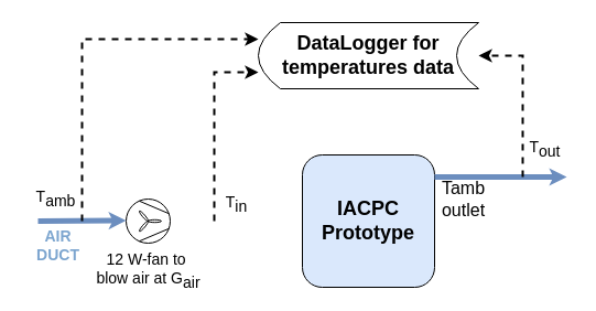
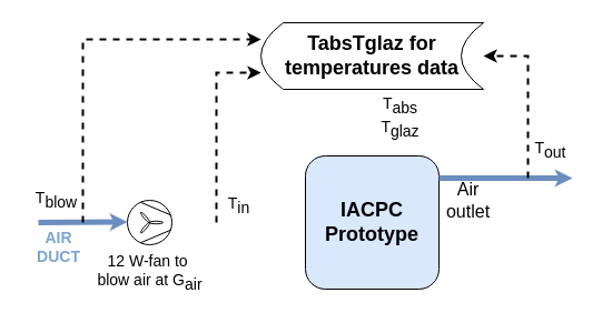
- <mxCell id="5" value="DataLogger for&lt;br style=&quot;font-size: 18px;&quot;&gt;temperatures data" style="shape=dataStorage;whiteSpace=wrap;html=1;fixedSize=1;fontSize=18;fontStyle=1" parent="1" vertex="1"><mxGeometry x="234" y="20" width="200" height="60" as="geometry" /></mxCell>
+ <mxCell id="5" value="TabsTglaz for&lt;br style=&quot;font-size: 18px;&quot;&gt;temperatures data" style="shape=dataStorage;whiteSpace=wrap;html=1;fixedSize=1;fontSize=18;fontStyle=1" parent="1" vertex="1"><mxGeometry x="234" y="20" width="200" height="60" as="geometry" /></mxCell>
+ <mxCell id="12" value="T&lt;sub style=&quot;font-size: 14px;&quot;&gt;abs&lt;/sub&gt;&lt;br style=&quot;font-size: 14px;&quot;&gt;T&lt;sub style=&quot;font-size: 14px;&quot;&gt;glaz&lt;/sub&gt;" style="text;html=1;align=center;verticalAlign=middle;resizable=0;points=[];autosize=1;strokeColor=none;fillColor=none;fontSize=14;" parent="1" vertex="1"><mxGeometry x="329" y="80" width="60" height="50" as="geometry" /></mxCell>
- <mxCell id="8" value="T&lt;sub style=&quot;font-size: 14px;&quot;&gt;amb&lt;/sub&gt;" style="text;html=1;align=center;verticalAlign=middle;resizable=0;points=[];autosize=1;strokeColor=none;fillColor=none;fontSize=14;" parent="1" vertex="1"><mxGeometry x="20" y="165" width="60" height="30" as="geometry" /></mxCell>
+ <mxCell id="8" value="T&lt;sub style=&quot;font-size: 14px;&quot;&gt;blow&lt;/sub&gt;" style="text;html=1;align=center;verticalAlign=middle;resizable=0;points=[];autosize=1;strokeColor=none;fillColor=none;fontSize=14;" parent="1" vertex="1"><mxGeometry x="20" y="165" width="60" height="30" as="geometry" /></mxCell>
- <mxCell id="9" value="Tamb&lt;br style=&quot;font-size: 16px;&quot;&gt;outlet" style="text;html=1;align=center;verticalAlign=middle;resizable=0;points=[];autosize=1;strokeColor=none;fillColor=none;fontSize=16;" parent="1" vertex="1"><mxGeometry x="391" y="155" width="57" height="50" as="geometry" /></mxCell>
+ <mxCell id="9" value="Air&lt;br style=&quot;font-size: 16px;&quot;&gt;outlet" style="text;html=1;align=center;verticalAlign=middle;resizable=0;points=[];autosize=1;strokeColor=none;fillColor=none;fontSize=16;" parent="1" vertex="1"><mxGeometry x="391" y="155" width="57" height="50" as="geometry" /></mxCell>
